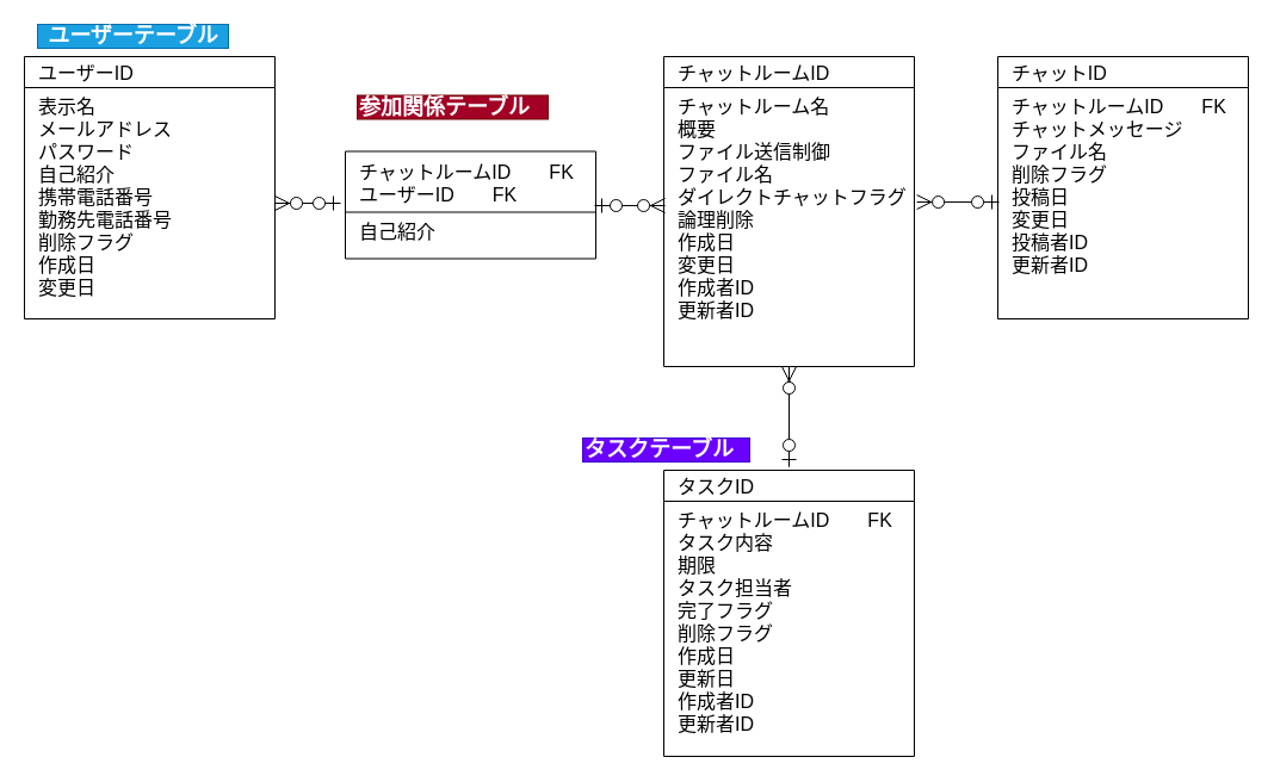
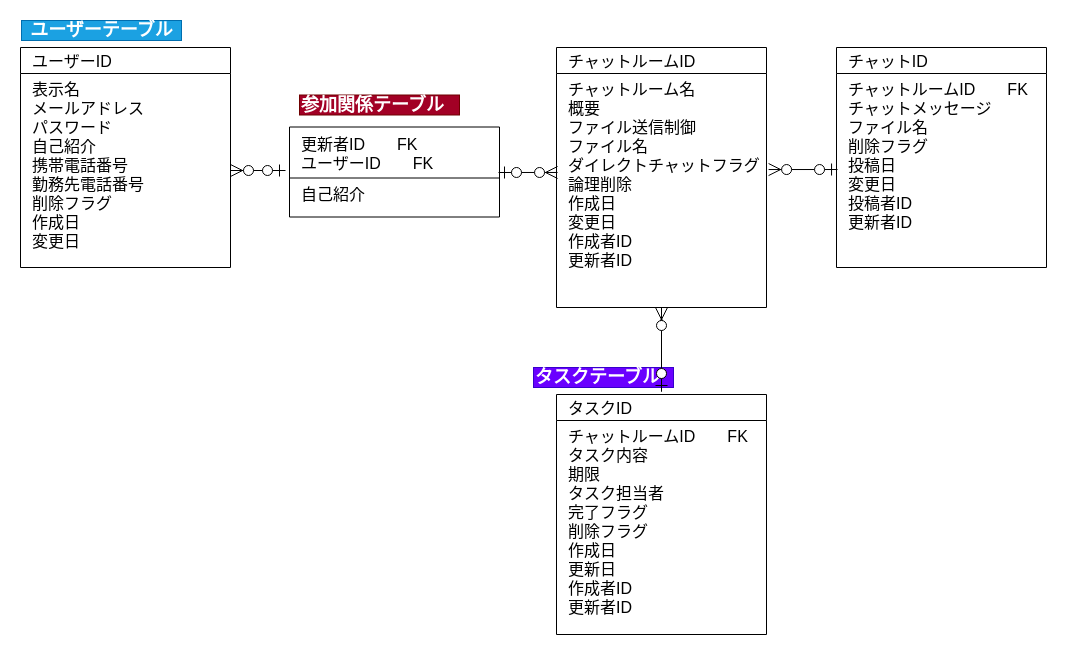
- <mxCell id="4" value="&lt;b&gt;&lt;font style=&quot;font-size: 18px&quot;&gt;ユーザーテーブル&lt;/font&gt;&lt;/b&gt;" style="text;html=1;align=center;verticalAlign=middle;resizable=0;points=[];autosize=1;fillColor=#1ba1e2;strokeColor=#006EAF;fontColor=#ffffff;" parent="1" vertex="1"><mxGeometry x="31" y="20" width="160" height="20" as="geometry" /></mxCell>
+ <mxCell id="4" value="&lt;b&gt;&lt;font style=&quot;font-size: 18px&quot;&gt;ユーザーテーブル&lt;/font&gt;&lt;/b&gt;" style="text;html=1;align=center;verticalAlign=middle;resizable=0;points=[];autosize=1;fillColor=#1ba1e2;strokeColor=#006EAF;fontColor=#ffffff;" parent="1" vertex="1"><mxGeometry x="21" y="20" width="160" height="20" as="geometry" /></mxCell>
- <mxCell id="5" value="&lt;span style=&quot;font-size: 18px&quot;&gt;&lt;b&gt;参加関係テーブル&lt;/b&gt;&lt;/span&gt;" style="text;html=1;align=left;verticalAlign=middle;resizable=0;points=[];autosize=1;fillColor=#a20025;strokeColor=#6F0000;fontColor=#ffffff;" parent="1" vertex="1"><mxGeometry x="299" y="79.5" width="160" height="20" as="geometry" /></mxCell>
+ <mxCell id="5" value="&lt;span style=&quot;font-size: 18px&quot;&gt;&lt;b&gt;参加関係テーブル&lt;/b&gt;&lt;/span&gt;" style="text;html=1;align=left;verticalAlign=middle;resizable=0;points=[];autosize=1;fillColor=#a20025;strokeColor=#6F0000;fontColor=#ffffff;" parent="1" vertex="1"><mxGeometry x="299" y="94.5" width="160" height="20" as="geometry" /></mxCell>
- <mxCell id="8" value="チャットルームID　　FK&#10;ユーザーID　　FK" style="swimlane;fontStyle=0;childLayout=stackLayout;horizontal=1;startSize=51;fillColor=none;horizontalStack=0;resizeParent=1;resizeParentMax=0;resizeLast=0;collapsible=1;marginBottom=0;align=left;perimeterSpacing=3;spacingLeft=10;fontSize=16;" parent="1" vertex="1"><mxGeometry x="289" y="126.5" width="210" height="90" as="geometry" /></mxCell>
+ <mxCell id="8" value="更新者ID　　FK&#10;ユーザーID　　FK" style="swimlane;fontStyle=0;childLayout=stackLayout;horizontal=1;startSize=51;fillColor=none;horizontalStack=0;resizeParent=1;resizeParentMax=0;resizeLast=0;collapsible=1;marginBottom=0;align=left;perimeterSpacing=3;spacingLeft=10;fontSize=16;" parent="1" vertex="1"><mxGeometry x="289" y="126.5" width="210" height="90" as="geometry" /></mxCell>
- <mxCell id="6" value="&lt;b&gt;&lt;font style=&quot;font-size: 18px&quot;&gt;タスクテーブル&lt;br&gt;&lt;/font&gt;&lt;/b&gt;" style="text;html=1;align=left;verticalAlign=middle;resizable=0;points=[];autosize=1;fillColor=#6a00ff;strokeColor=#3700CC;fontColor=#ffffff;" parent="1" vertex="1"><mxGeometry x="488" y="367" width="140" height="20" as="geometry" /></mxCell>
+ <mxCell id="6" value="&lt;b&gt;&lt;font style=&quot;font-size: 18px&quot;&gt;タスクテーブル&lt;br&gt;&lt;/font&gt;&lt;/b&gt;" style="text;html=1;align=left;verticalAlign=middle;resizable=0;points=[];autosize=1;fillColor=#6a00ff;strokeColor=#3700CC;fontColor=#ffffff;" parent="1" vertex="1"><mxGeometry x="533" y="367" width="140" height="20" as="geometry" /></mxCell>
